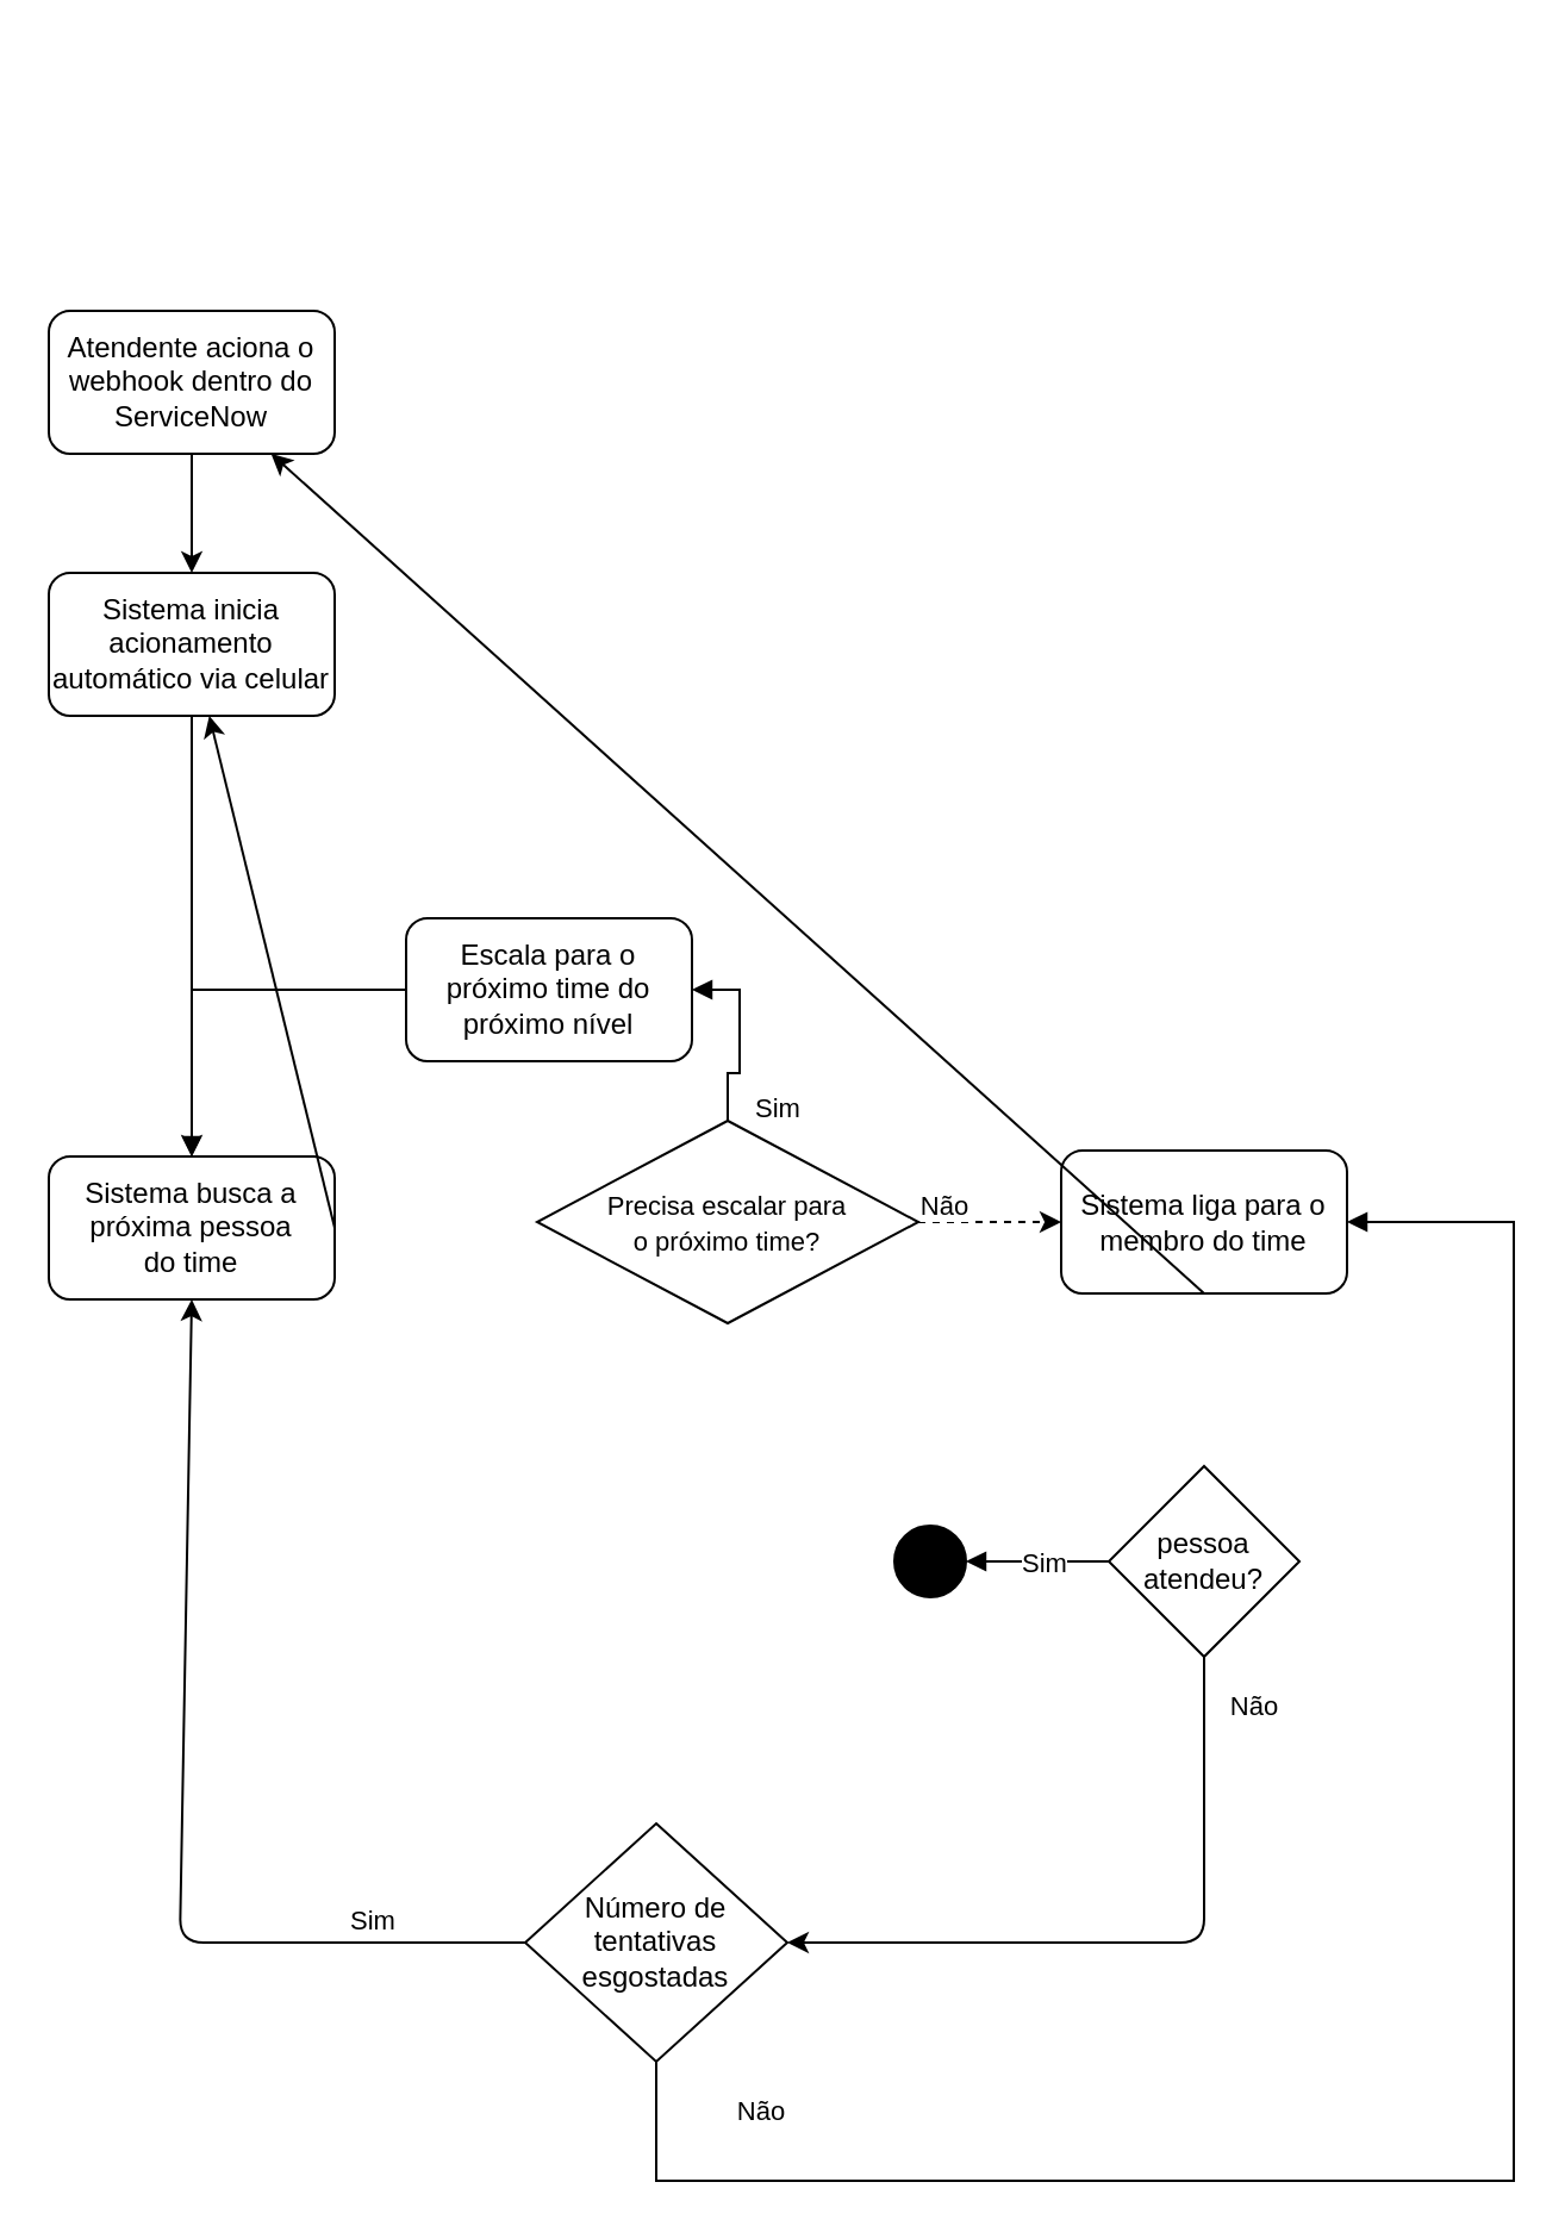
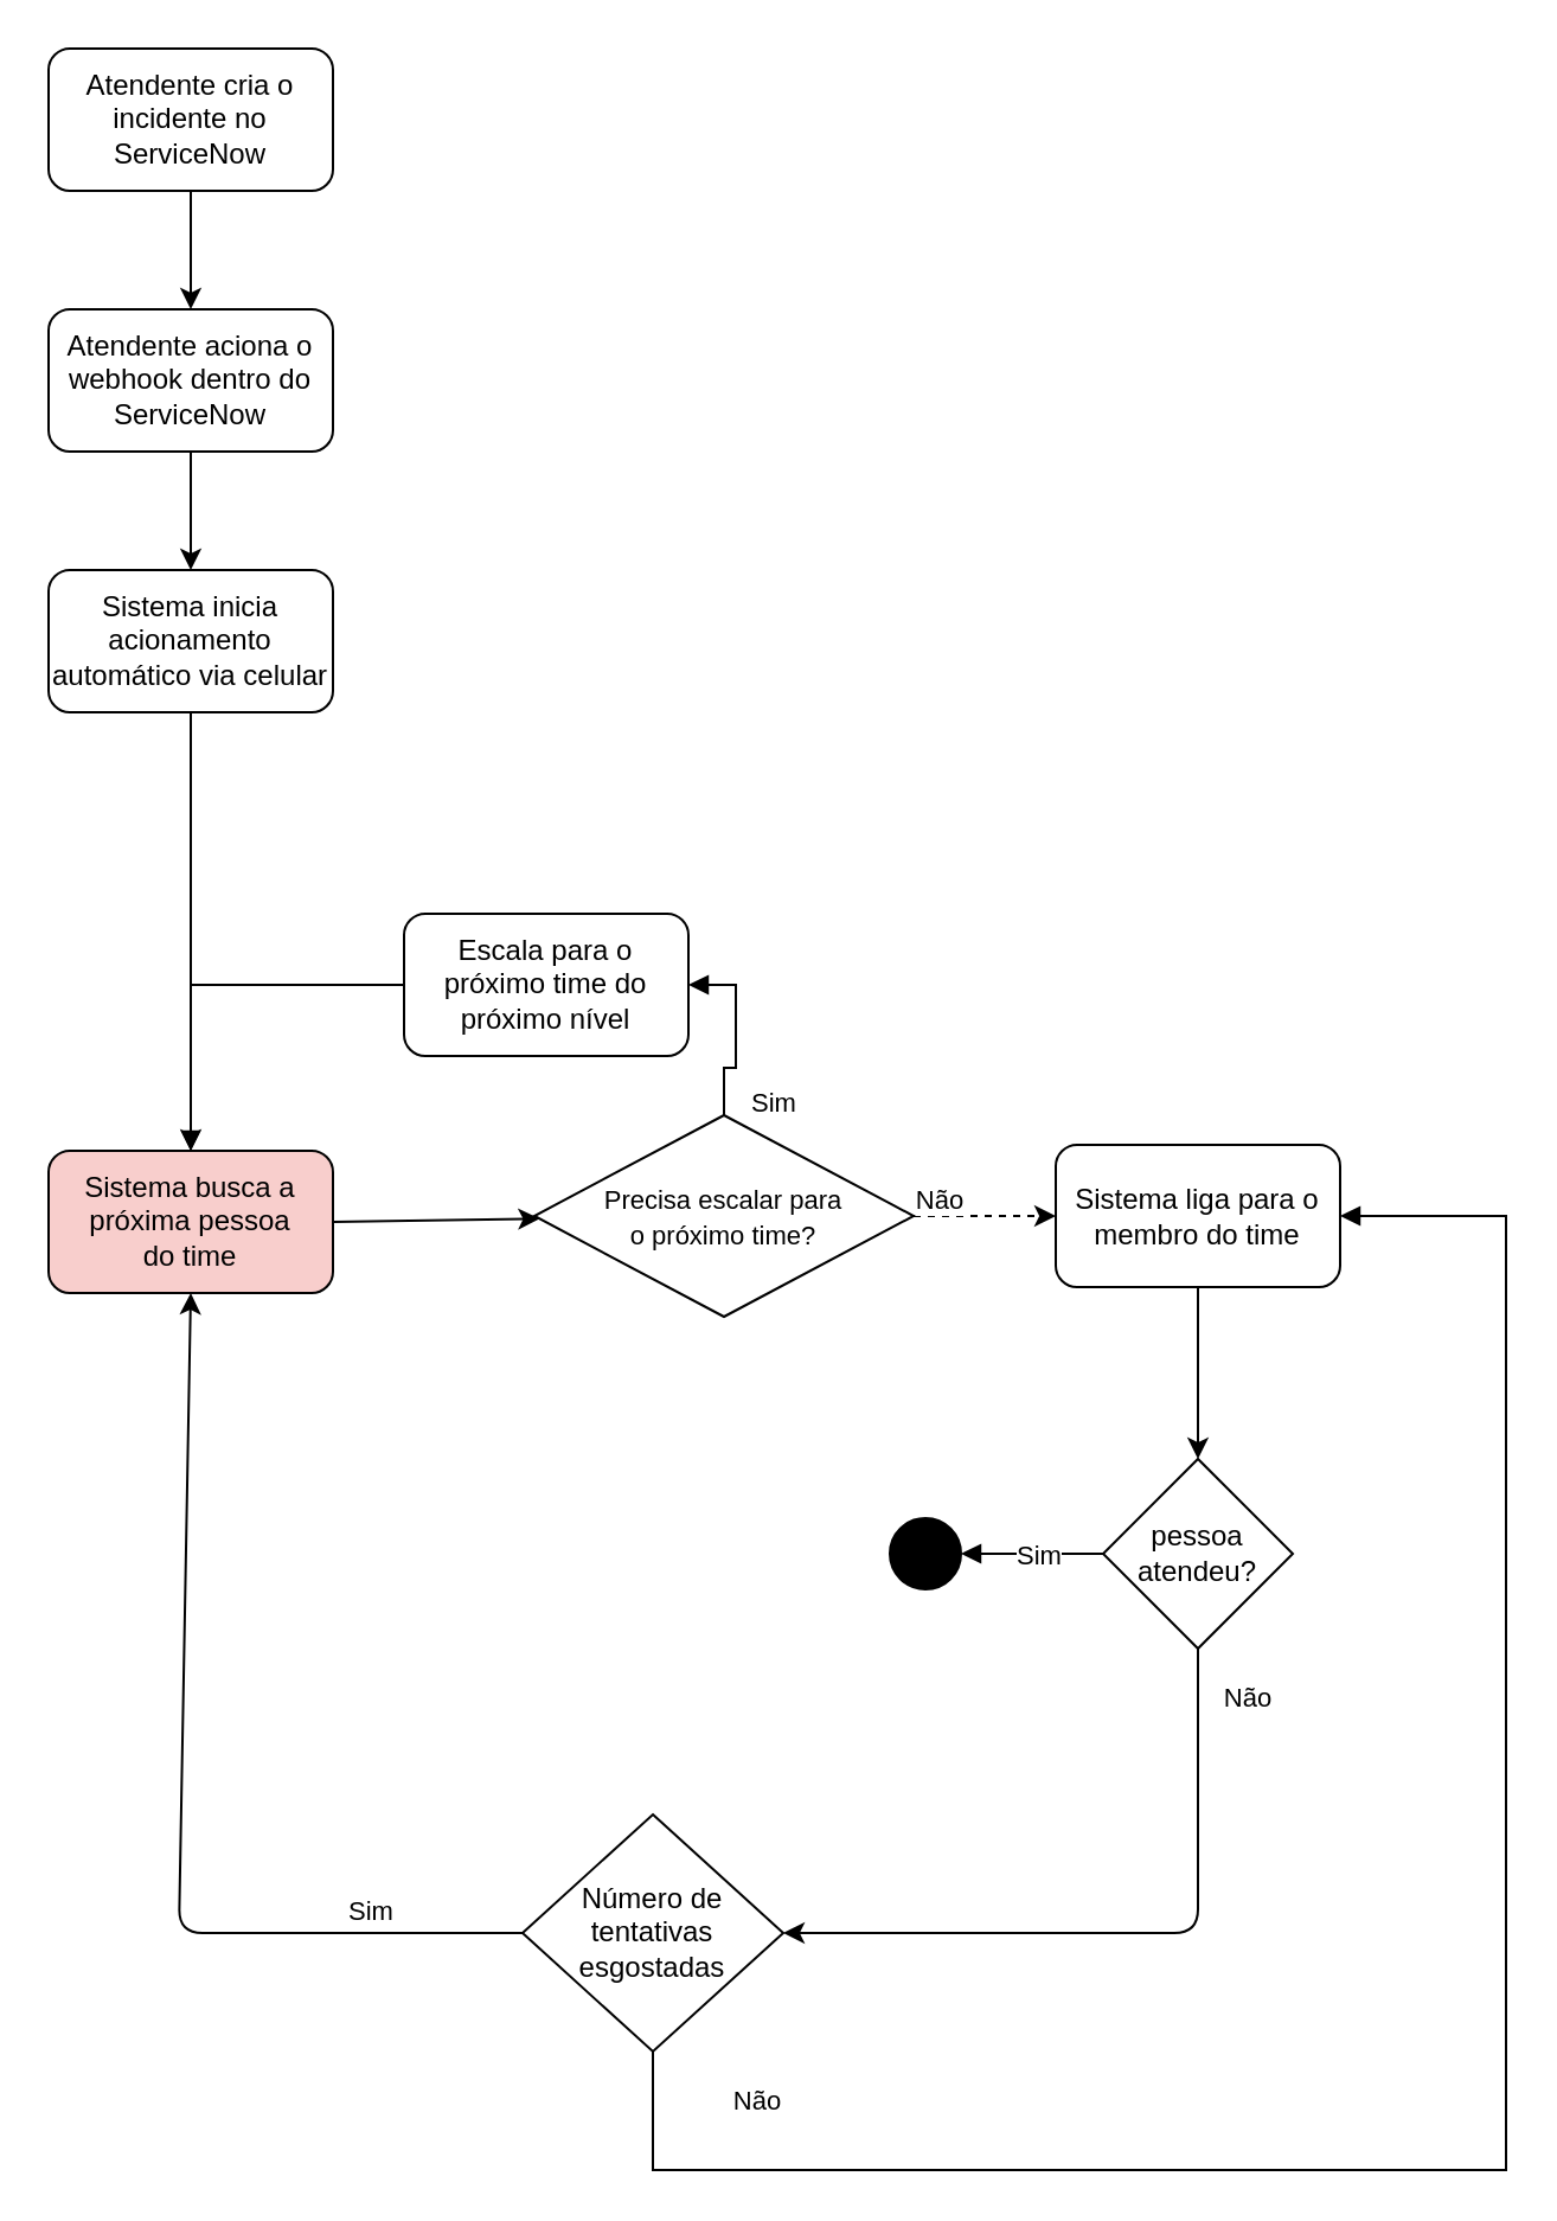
+ <mxCell id="15" value="Atendente cria o incidente no ServiceNow" style="rounded=1;whiteSpace=wrap;html=1;fillColor=#FFFFFF;" parent="1" vertex="1"><mxGeometry x="20" y="20" width="120" height="60" as="geometry" /></mxCell>
+ <mxCell id="16" value="" style="endArrow=classic;html=1;entryX=0.5;entryY=0;entryDx=0;entryDy=0;" parent="1" source="15" target="4" edge="1"><mxGeometry width="50" height="50" relative="1" as="geometry"><mxPoint x="250" y="350" as="sourcePoint" /><mxPoint x="300" y="300" as="targetPoint" /></mxGeometry></mxCell>
- <mxCell id="27" value="" style="endArrow=classic;html=1;exitX=1;exitY=0.5;exitDx=0;exitDy=0;" parent="1" source="6" target="2" edge="1"><mxGeometry width="50" height="50" relative="1" as="geometry"><mxPoint x="140" y="515" as="sourcePoint" /><mxPoint x="385" y="515" as="targetPoint" /></mxGeometry></mxCell>
+ <mxCell id="27" value="" style="endArrow=classic;html=1;exitX=1;exitY=0.5;exitDx=0;exitDy=0;" parent="1" source="6" target="26" edge="1"><mxGeometry width="50" height="50" relative="1" as="geometry"><mxPoint x="140" y="515" as="sourcePoint" /><mxPoint x="385" y="515" as="targetPoint" /></mxGeometry></mxCell>
- <mxCell id="13" value="" style="endArrow=classic;html=1;exitX=0.5;exitY=1;exitDx=0;exitDy=0;" parent="1" source="9" target="4" edge="1"><mxGeometry width="50" height="50" relative="1" as="geometry"><mxPoint x="245" y="475" as="sourcePoint" /><mxPoint x="295" y="425" as="targetPoint" /></mxGeometry></mxCell>
+ <mxCell id="13" value="" style="endArrow=classic;html=1;exitX=0.5;exitY=1;exitDx=0;exitDy=0;entryX=0.5;entryY=0;entryDx=0;entryDy=0;" parent="1" source="9" target="12" edge="1"><mxGeometry width="50" height="50" relative="1" as="geometry"><mxPoint x="245" y="475" as="sourcePoint" /><mxPoint x="295" y="425" as="targetPoint" /></mxGeometry></mxCell>
- <mxCell id="6" value="Sistema busca a próxima pessoa&lt;br&gt;do time" style="rounded=1;whiteSpace=wrap;html=1;" parent="1" vertex="1"><mxGeometry x="20" y="485" width="120" height="60" as="geometry" /></mxCell>
+ <mxCell id="6" value="Sistema busca a próxima pessoa&lt;br&gt;do time" style="rounded=1;whiteSpace=wrap;html=1;fillColor=#f8cecc;" parent="1" vertex="1"><mxGeometry x="20" y="485" width="120" height="60" as="geometry" /></mxCell>
